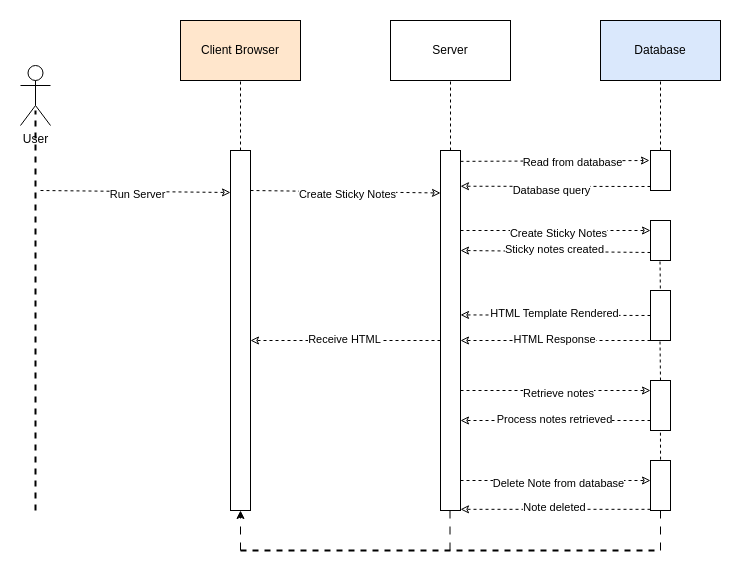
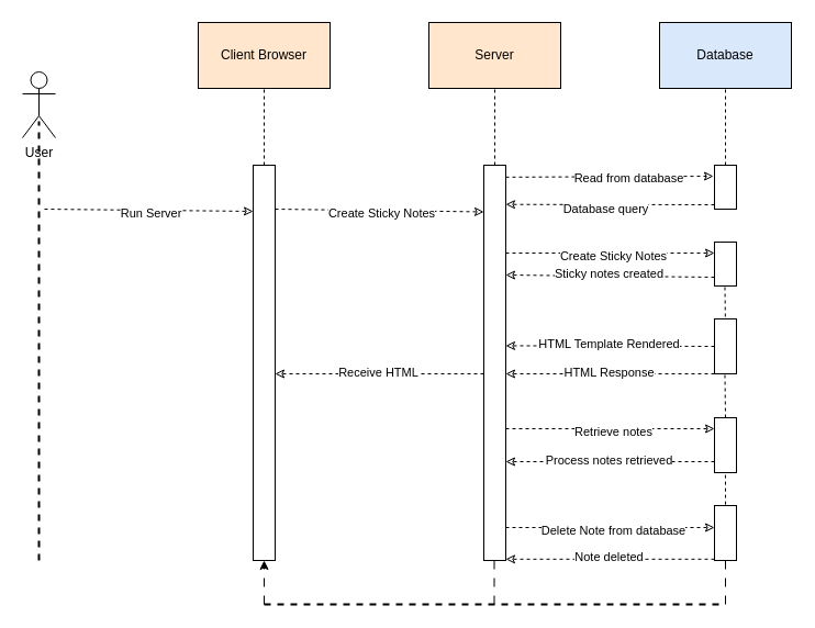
- <mxCell id="3" value="Server" style="rounded=0;whiteSpace=wrap;html=1;" parent="1" vertex="1"><mxGeometry x="390" y="20" width="120" height="60" as="geometry" /></mxCell>
+ <mxCell id="3" value="Server" style="rounded=0;whiteSpace=wrap;html=1;fillColor=#ffe6cc;" parent="1" vertex="1"><mxGeometry x="390" y="20" width="120" height="60" as="geometry" /></mxCell>
